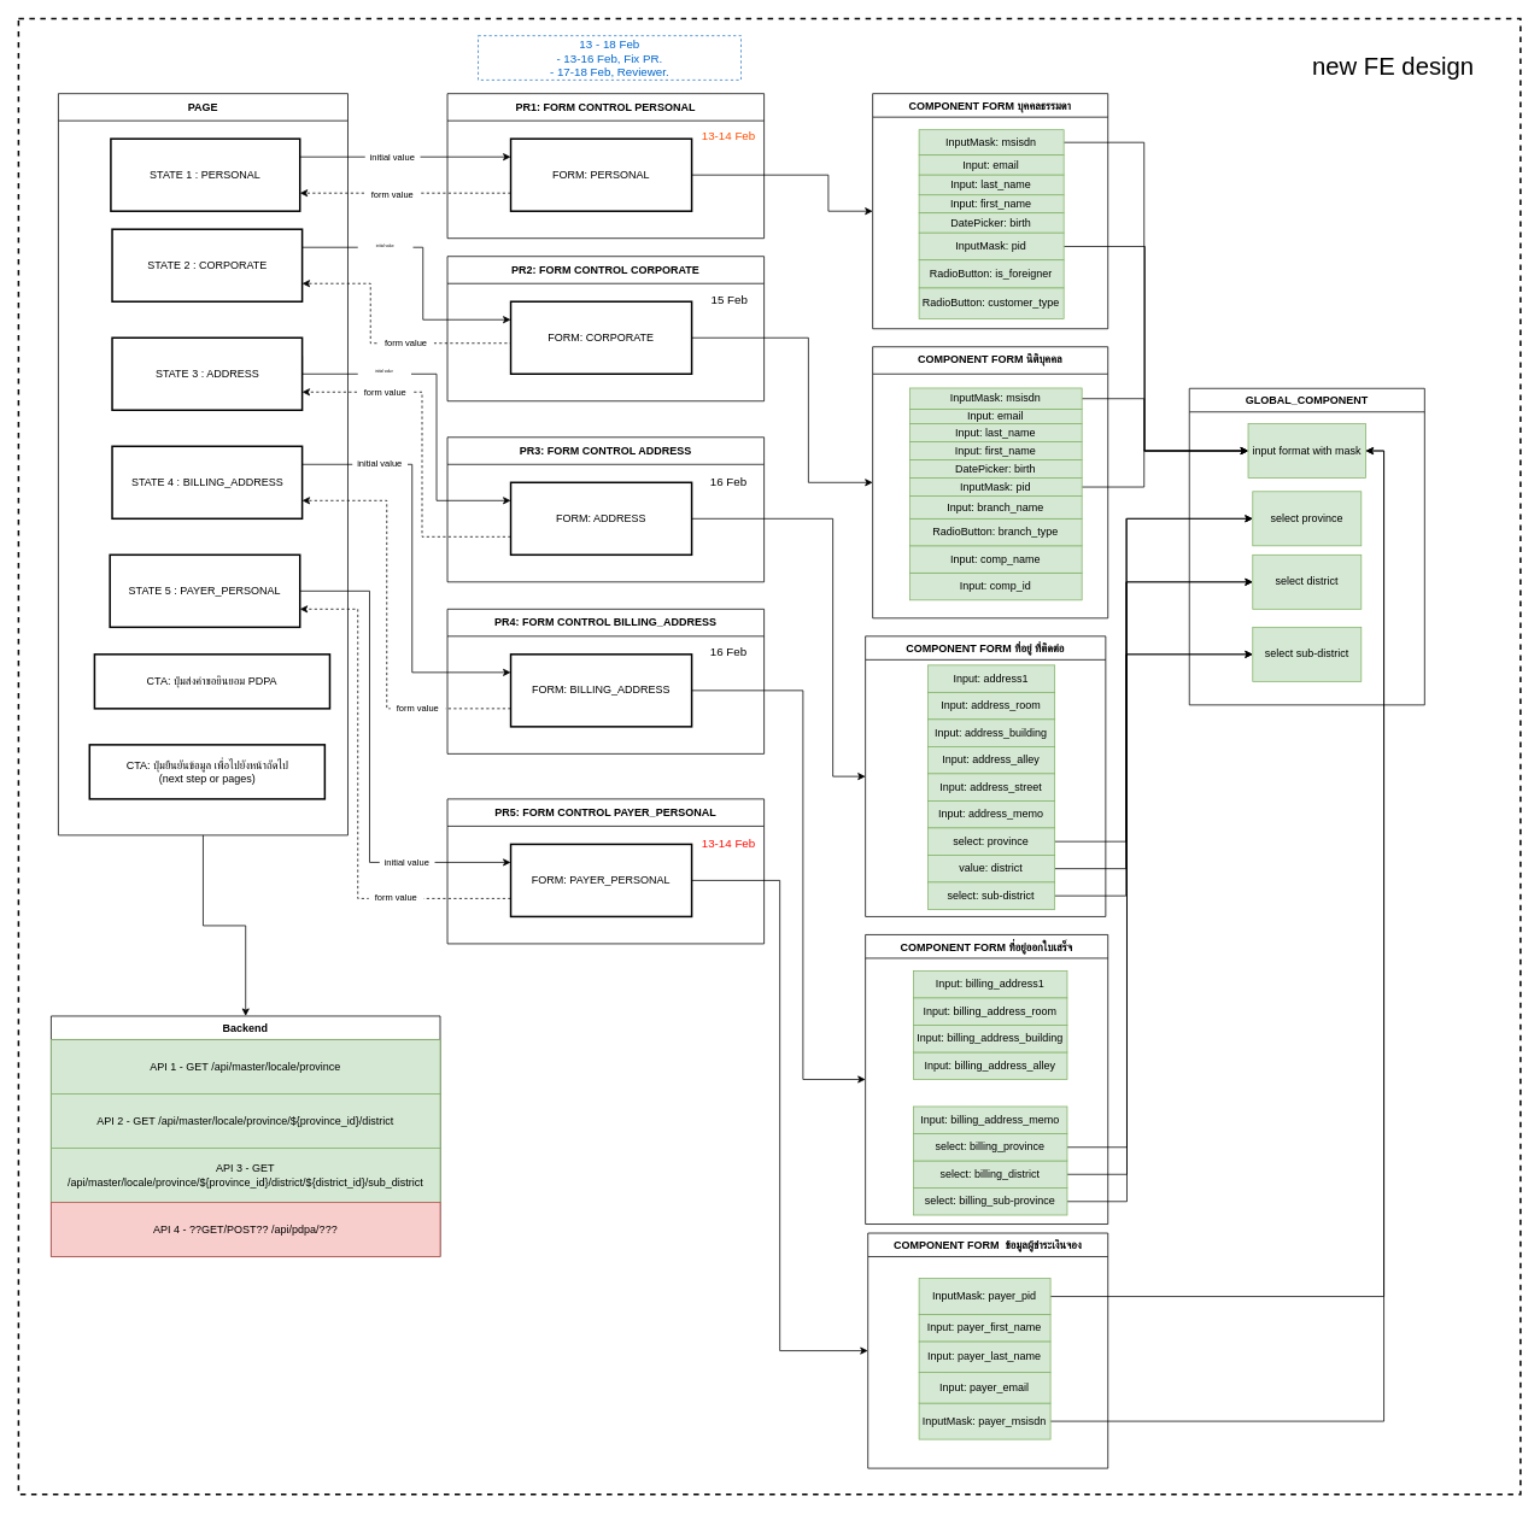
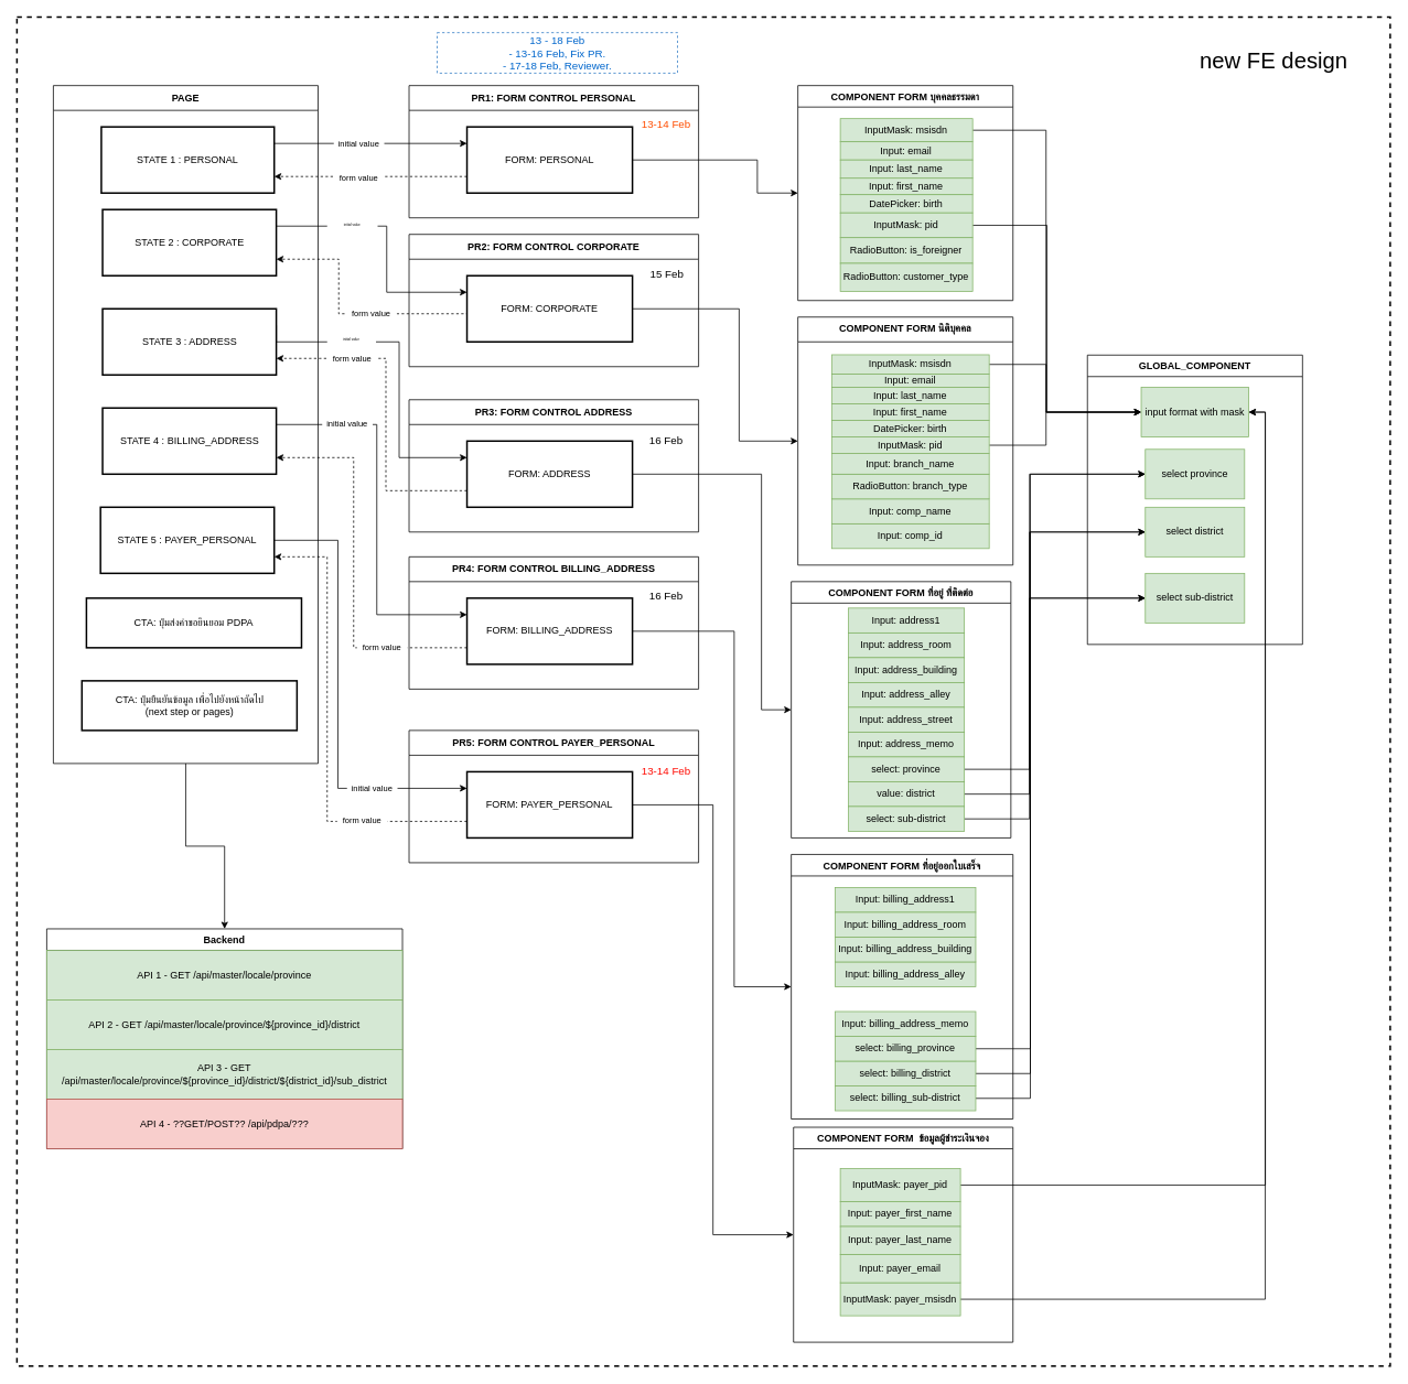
- <mxCell id="78" value="select: billing_sub-province" style="rounded=0;whiteSpace=wrap;html=1;fillColor=#d5e8d4;strokeColor=#82b366;" parent="1" vertex="1"><mxGeometry x="1009" y="1313" width="170" height="30" as="geometry" /></mxCell>
+ <mxCell id="78" value="select: billing_sub-district" style="rounded=0;whiteSpace=wrap;html=1;fillColor=#d5e8d4;strokeColor=#82b366;" parent="1" vertex="1"><mxGeometry x="1009" y="1313" width="170" height="30" as="geometry" /></mxCell>
